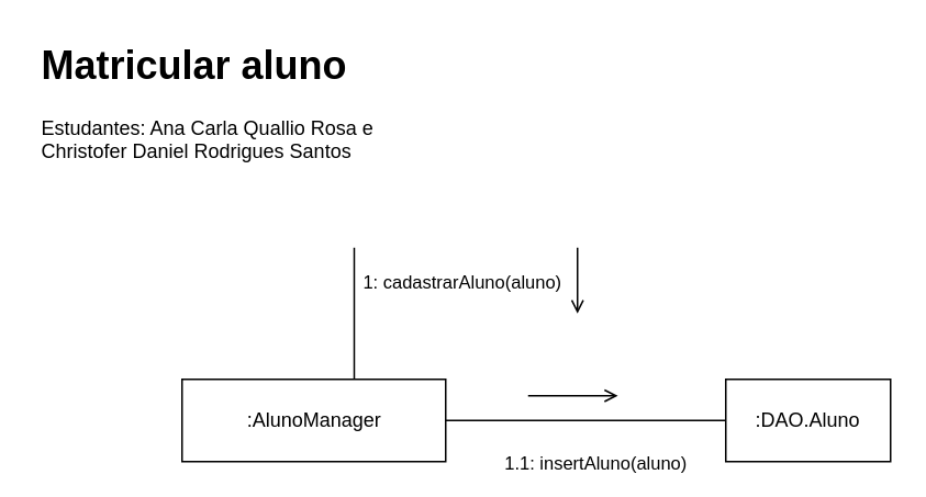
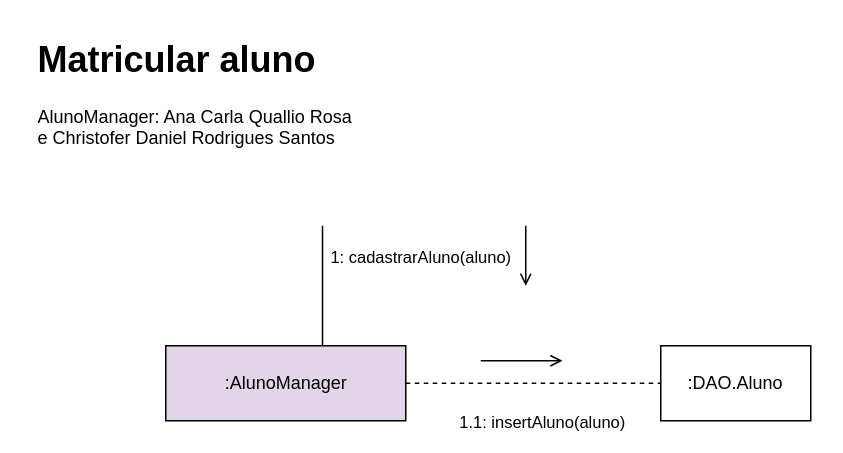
- <mxCell id="2" value="&lt;h1&gt;Matricular aluno&lt;/h1&gt;&lt;p&gt;Estudantes: Ana Carla Quallio Rosa e Christofer Daniel Rodrigues Santos&lt;/p&gt;" style="text;html=1;strokeColor=none;fillColor=none;spacing=5;spacingTop=-20;whiteSpace=wrap;overflow=hidden;rounded=0;" vertex="1" parent="1"><mxGeometry x="20" y="20" width="220" height="120" as="geometry" /></mxCell>
+ <mxCell id="2" value="&lt;h1&gt;Matricular aluno&lt;/h1&gt;&lt;p&gt;AlunoManager: Ana Carla Quallio Rosa e Christofer Daniel Rodrigues Santos&lt;/p&gt;" style="text;html=1;strokeColor=none;fillColor=none;spacing=5;spacingTop=-20;whiteSpace=wrap;overflow=hidden;rounded=0;" vertex="1" parent="1"><mxGeometry x="20" y="20" width="220" height="120" as="geometry" /></mxCell>
- <mxCell id="5" value=":AlunoManager" style="html=1;" vertex="1" parent="1"><mxGeometry x="110" y="230" width="160" height="50" as="geometry" /></mxCell>
+ <mxCell id="5" value=":AlunoManager" style="html=1;fillColor=#e1d5e7;" vertex="1" parent="1"><mxGeometry x="110" y="230" width="160" height="50" as="geometry" /></mxCell>
- <mxCell id="3" style="edgeStyle=orthogonalEdgeStyle;rounded=0;orthogonalLoop=1;jettySize=auto;html=1;exitX=1;exitY=0.5;exitDx=0;exitDy=0;endArrow=none;endFill=0;" edge="1" parent="1" source="5" target="7"><mxGeometry relative="1" as="geometry" /></mxCell>
+ <mxCell id="3" style="edgeStyle=orthogonalEdgeStyle;rounded=0;orthogonalLoop=1;jettySize=auto;html=1;exitX=1;exitY=0.5;exitDx=0;exitDy=0;endArrow=none;endFill=0;dashed=1;" edge="1" parent="1" source="5" target="7"><mxGeometry relative="1" as="geometry" /></mxCell>
